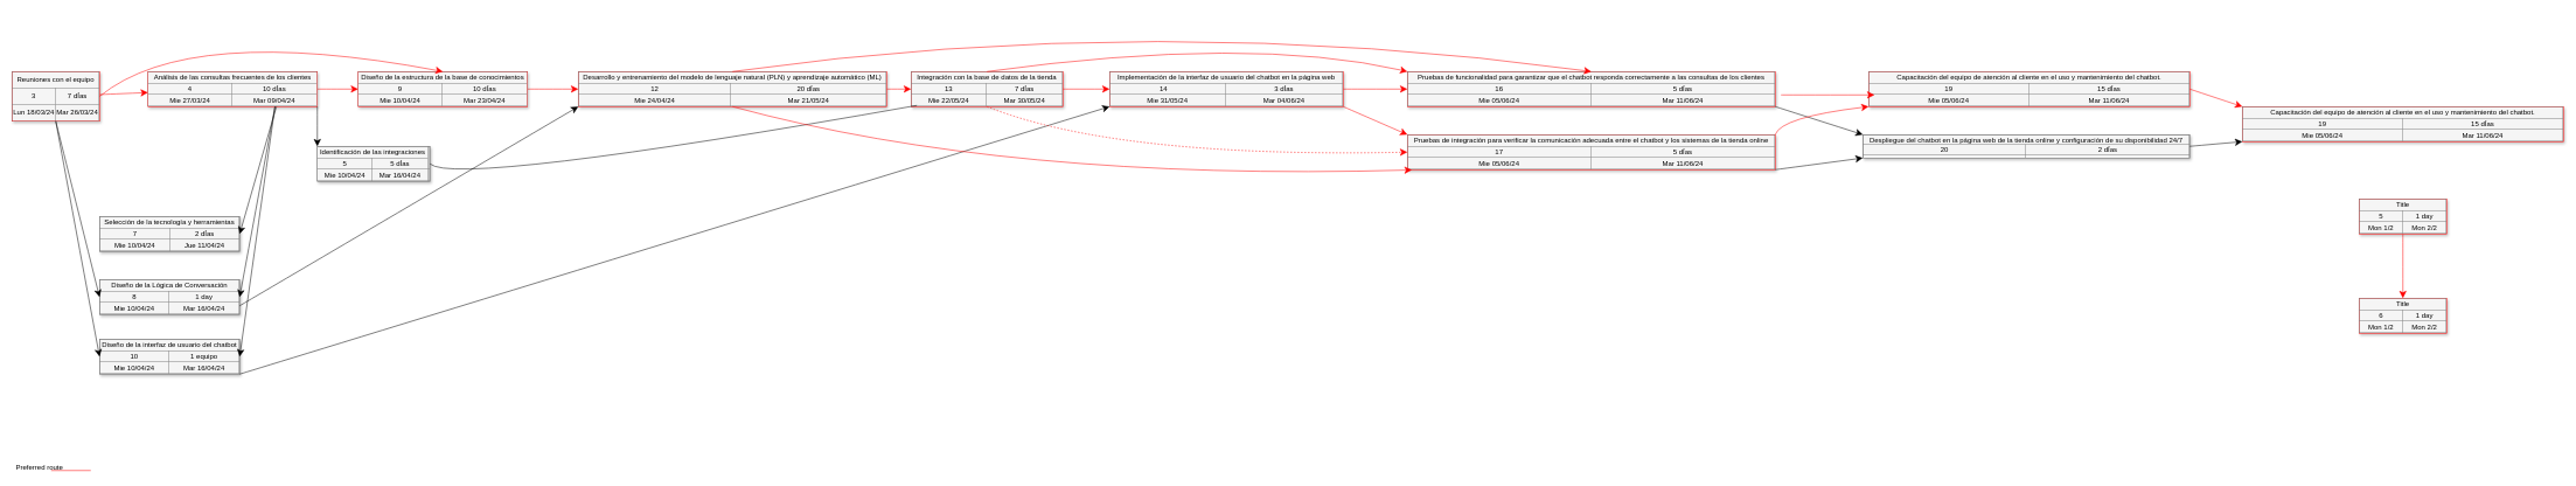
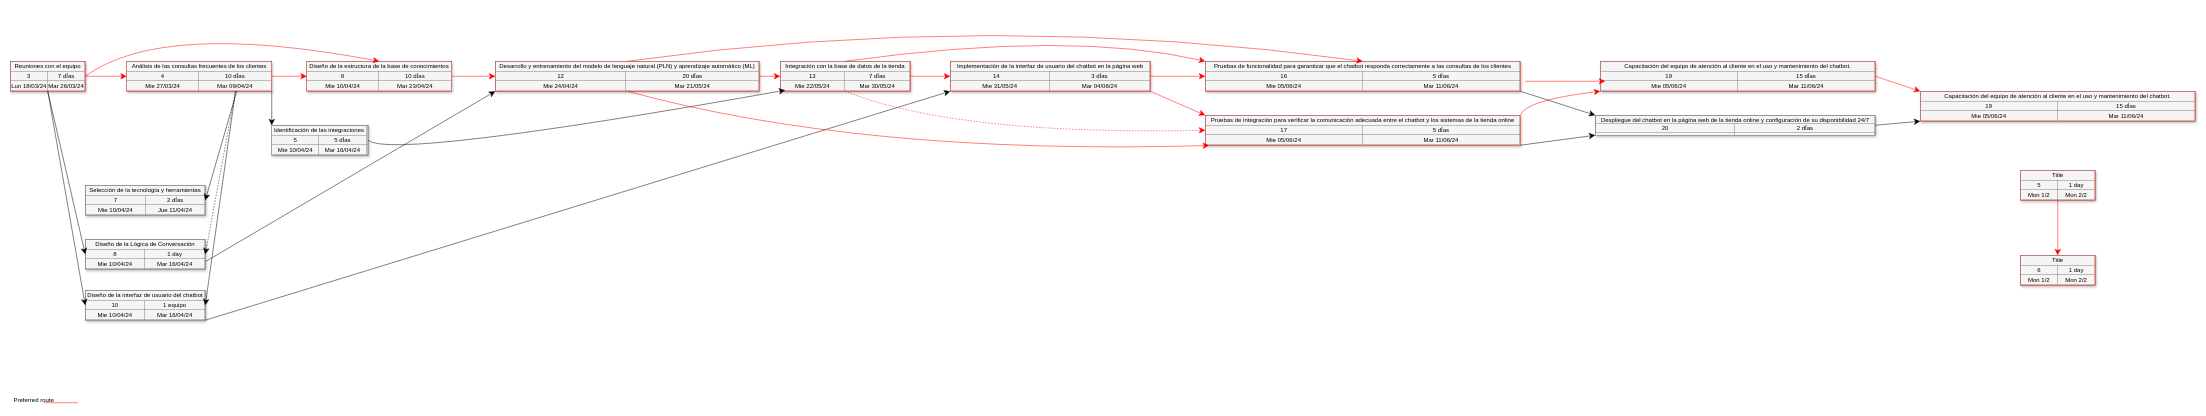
- <mxCell id="3" value="&lt;table style=&quot;width: 100% ; height: 100% ; border-collapse: collapse&quot; width=&quot;100%&quot; border=&quot;1&quot;&gt;&lt;tbody&gt;&lt;tr&gt;&lt;td colspan=&quot;2&quot; align=&quot;center&quot;&gt;Reuniones con el equipo&lt;/td&gt;&lt;/tr&gt;&lt;tr&gt;&lt;td align=&quot;center&quot;&gt;3&lt;br&gt;&lt;/td&gt;&lt;td align=&quot;center&quot;&gt;&lt;font style=&quot;font-size: 12px;&quot;&gt;7 &lt;/font&gt;&lt;font style=&quot;font-size: 12px&quot;&gt;dÍas&lt;/font&gt;&lt;/td&gt;&lt;/tr&gt;&lt;tr&gt;&lt;td align=&quot;center&quot;&gt;&lt;font style=&quot;font-size: 12px;&quot;&gt;Lun 18/03/24&lt;br&gt;&lt;/font&gt;&lt;/td&gt;&lt;td align=&quot;center&quot;&gt;&lt;font style=&quot;font-size: 12px;&quot;&gt;Mar &lt;/font&gt;&lt;font style=&quot;font-size: 12px;&quot;&gt;26/03/24&lt;/font&gt;&lt;/td&gt;&lt;/tr&gt;&lt;/tbody&gt;&lt;/table&gt;" style="text;html=1;strokeColor=#FF0000;fillColor=#f5f5f5;overflow=fill;rounded=0;shadow=1;fontSize=12;align=center;" parent="1" vertex="1"><mxGeometry x="20" y="122" width="150" height="85" as="geometry" /></mxCell>
+ <mxCell id="3" value="&lt;table style=&quot;width: 100% ; height: 100% ; border-collapse: collapse&quot; width=&quot;100%&quot; border=&quot;1&quot;&gt;&lt;tbody&gt;&lt;tr&gt;&lt;td colspan=&quot;2&quot; align=&quot;center&quot;&gt;Reuniones con el equipo&lt;/td&gt;&lt;/tr&gt;&lt;tr&gt;&lt;td align=&quot;center&quot;&gt;3&lt;br&gt;&lt;/td&gt;&lt;td align=&quot;center&quot;&gt;&lt;font style=&quot;font-size: 12px;&quot;&gt;7 &lt;/font&gt;&lt;font style=&quot;font-size: 12px&quot;&gt;dÍas&lt;/font&gt;&lt;/td&gt;&lt;/tr&gt;&lt;tr&gt;&lt;td align=&quot;center&quot;&gt;&lt;font style=&quot;font-size: 12px;&quot;&gt;Lun 18/03/24&lt;br&gt;&lt;/font&gt;&lt;/td&gt;&lt;td align=&quot;center&quot;&gt;&lt;font style=&quot;font-size: 12px;&quot;&gt;Mar &lt;/font&gt;&lt;font style=&quot;font-size: 12px;&quot;&gt;26/03/24&lt;/font&gt;&lt;/td&gt;&lt;/tr&gt;&lt;/tbody&gt;&lt;/table&gt;" style="text;html=1;strokeColor=#FF0000;fillColor=#f5f5f5;overflow=fill;rounded=0;shadow=1;fontSize=12;align=center;" parent="1" vertex="1"><mxGeometry x="20" y="122" width="150" height="60" as="geometry" /></mxCell>
- <mxCell id="35" style="edgeStyle=none;curved=1;html=1;startSize=10;endArrow=none;endFill=1;endSize=10;strokeWidth=1;fontSize=12;entryX=0.038;entryY=0.967;entryDx=0;entryDy=0;exitX=1;exitY=0.5;exitDx=0;exitDy=0;entryPerimeter=0;" edge="1" parent="1" source="6" target="10"><mxGeometry relative="1" as="geometry"><mxPoint x="420" y="533" as="sourcePoint" /><mxPoint x="985" y="192" as="targetPoint" /><Array as="points"><mxPoint x="780" y="320" /></Array></mxGeometry></mxCell>
+ <mxCell id="35" style="edgeStyle=none;curved=1;html=1;startSize=10;endArrow=classic;endFill=1;endSize=10;strokeWidth=1;fontSize=12;entryX=0.038;entryY=0.967;entryDx=0;entryDy=0;exitX=1;exitY=0.5;exitDx=0;exitDy=0;entryPerimeter=0;" edge="1" parent="1" source="6" target="10"><mxGeometry relative="1" as="geometry"><mxPoint x="420" y="533" as="sourcePoint" /><mxPoint x="985" y="192" as="targetPoint" /><Array as="points"><mxPoint x="780" y="320" /></Array></mxGeometry></mxCell>
- <mxCell id="31" style="edgeStyle=none;curved=1;html=1;startSize=10;endArrow=classic;endFill=1;endSize=10;strokeWidth=1;fontSize=12;exitX=0.75;exitY=1;exitDx=0;exitDy=0;entryX=1;entryY=0.5;entryDx=0;entryDy=0;" edge="1" parent="1" source="13" target="20"><mxGeometry relative="1" as="geometry"><mxPoint x="336" y="192" as="sourcePoint" /><mxPoint x="333" y="430" as="targetPoint" /></mxGeometry></mxCell>
+ <mxCell id="31" style="edgeStyle=none;curved=1;html=1;startSize=10;endArrow=classic;endFill=1;endSize=10;strokeWidth=1;fontSize=12;exitX=0.75;exitY=1;exitDx=0;exitDy=0;entryX=1;entryY=0.5;entryDx=0;entryDy=0;dashed=1;" edge="1" parent="1" source="13" target="20"><mxGeometry relative="1" as="geometry"><mxPoint x="336" y="192" as="sourcePoint" /><mxPoint x="333" y="430" as="targetPoint" /></mxGeometry></mxCell>
